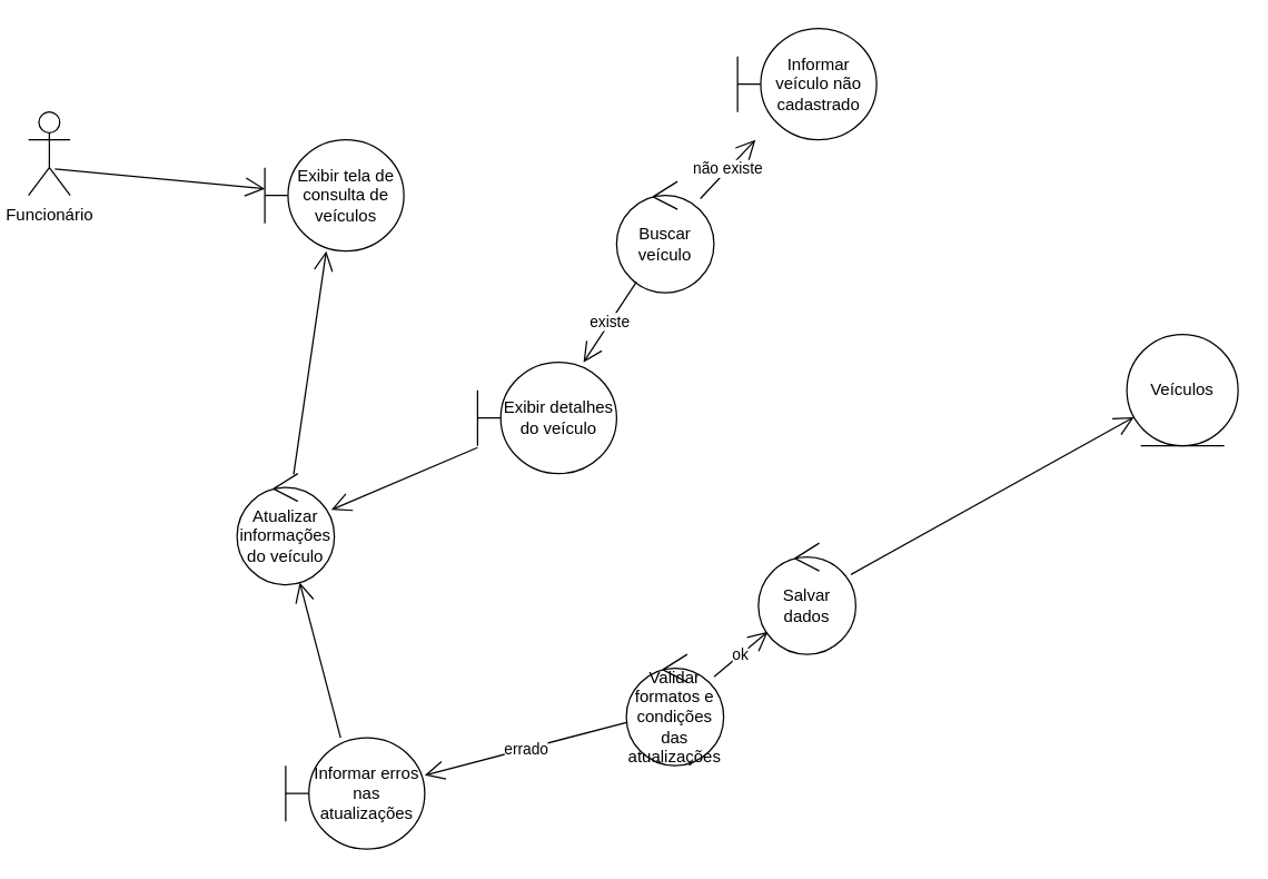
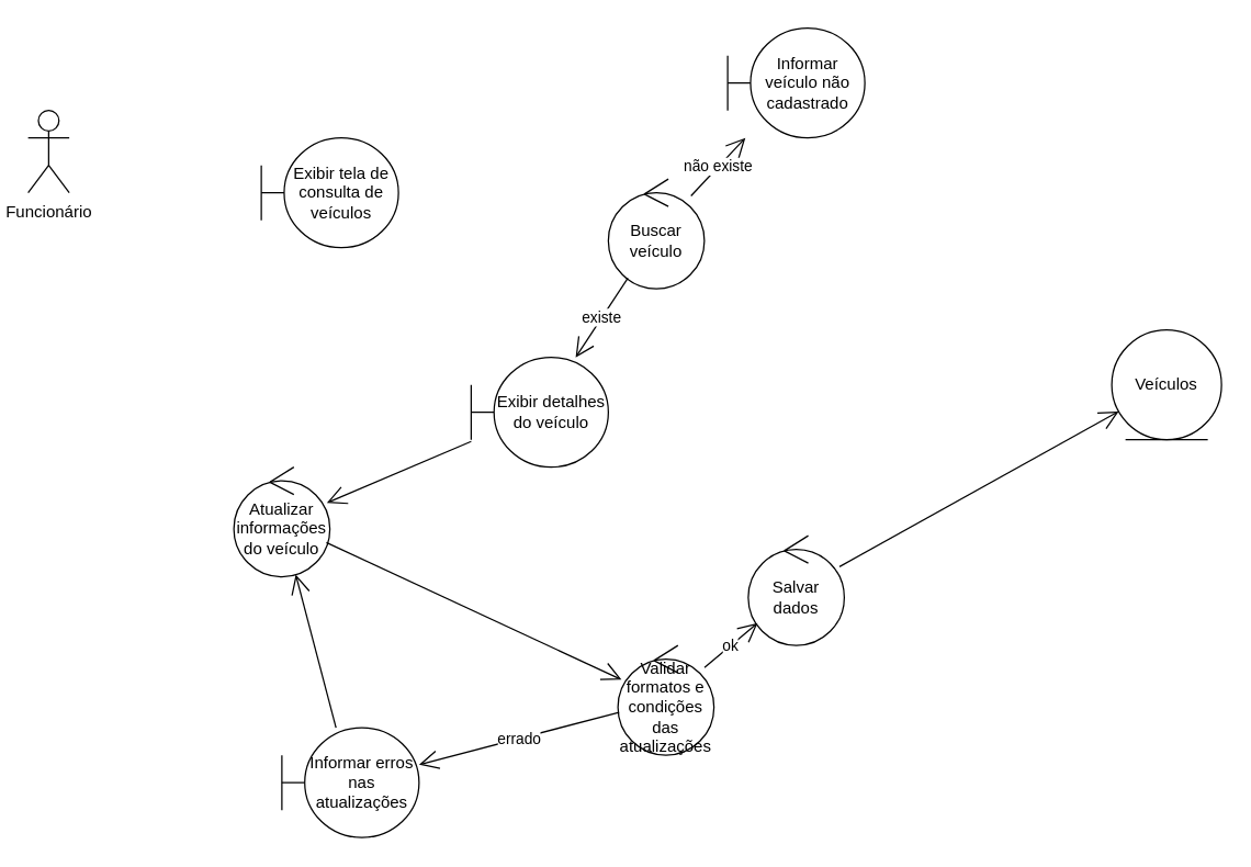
- <mxCell id="11" value="" style="endArrow=open;endFill=1;endSize=12;html=1;exitX=0.633;exitY=0.683;exitDx=0;exitDy=0;exitPerimeter=0;" edge="1" parent="1" source="10" target="2"><mxGeometry width="160" relative="1" as="geometry"><mxPoint x="20" y="440" as="sourcePoint" /><mxPoint x="180" y="440" as="targetPoint" /></mxGeometry></mxCell>
- <mxCell id="14" value="" style="endArrow=open;endFill=1;endSize=12;html=1;" edge="1" parent="1" source="9" target="2"><mxGeometry width="160" relative="1" as="geometry"><mxPoint x="20" y="570" as="sourcePoint" /><mxPoint x="180" y="570" as="targetPoint" /></mxGeometry></mxCell>
+ <mxCell id="14" value="" style="endArrow=open;endFill=1;endSize=12;html=1;" edge="1" parent="1" source="9" target="13"><mxGeometry width="160" relative="1" as="geometry"><mxPoint x="20" y="570" as="sourcePoint" /><mxPoint x="180" y="570" as="targetPoint" /></mxGeometry></mxCell>
